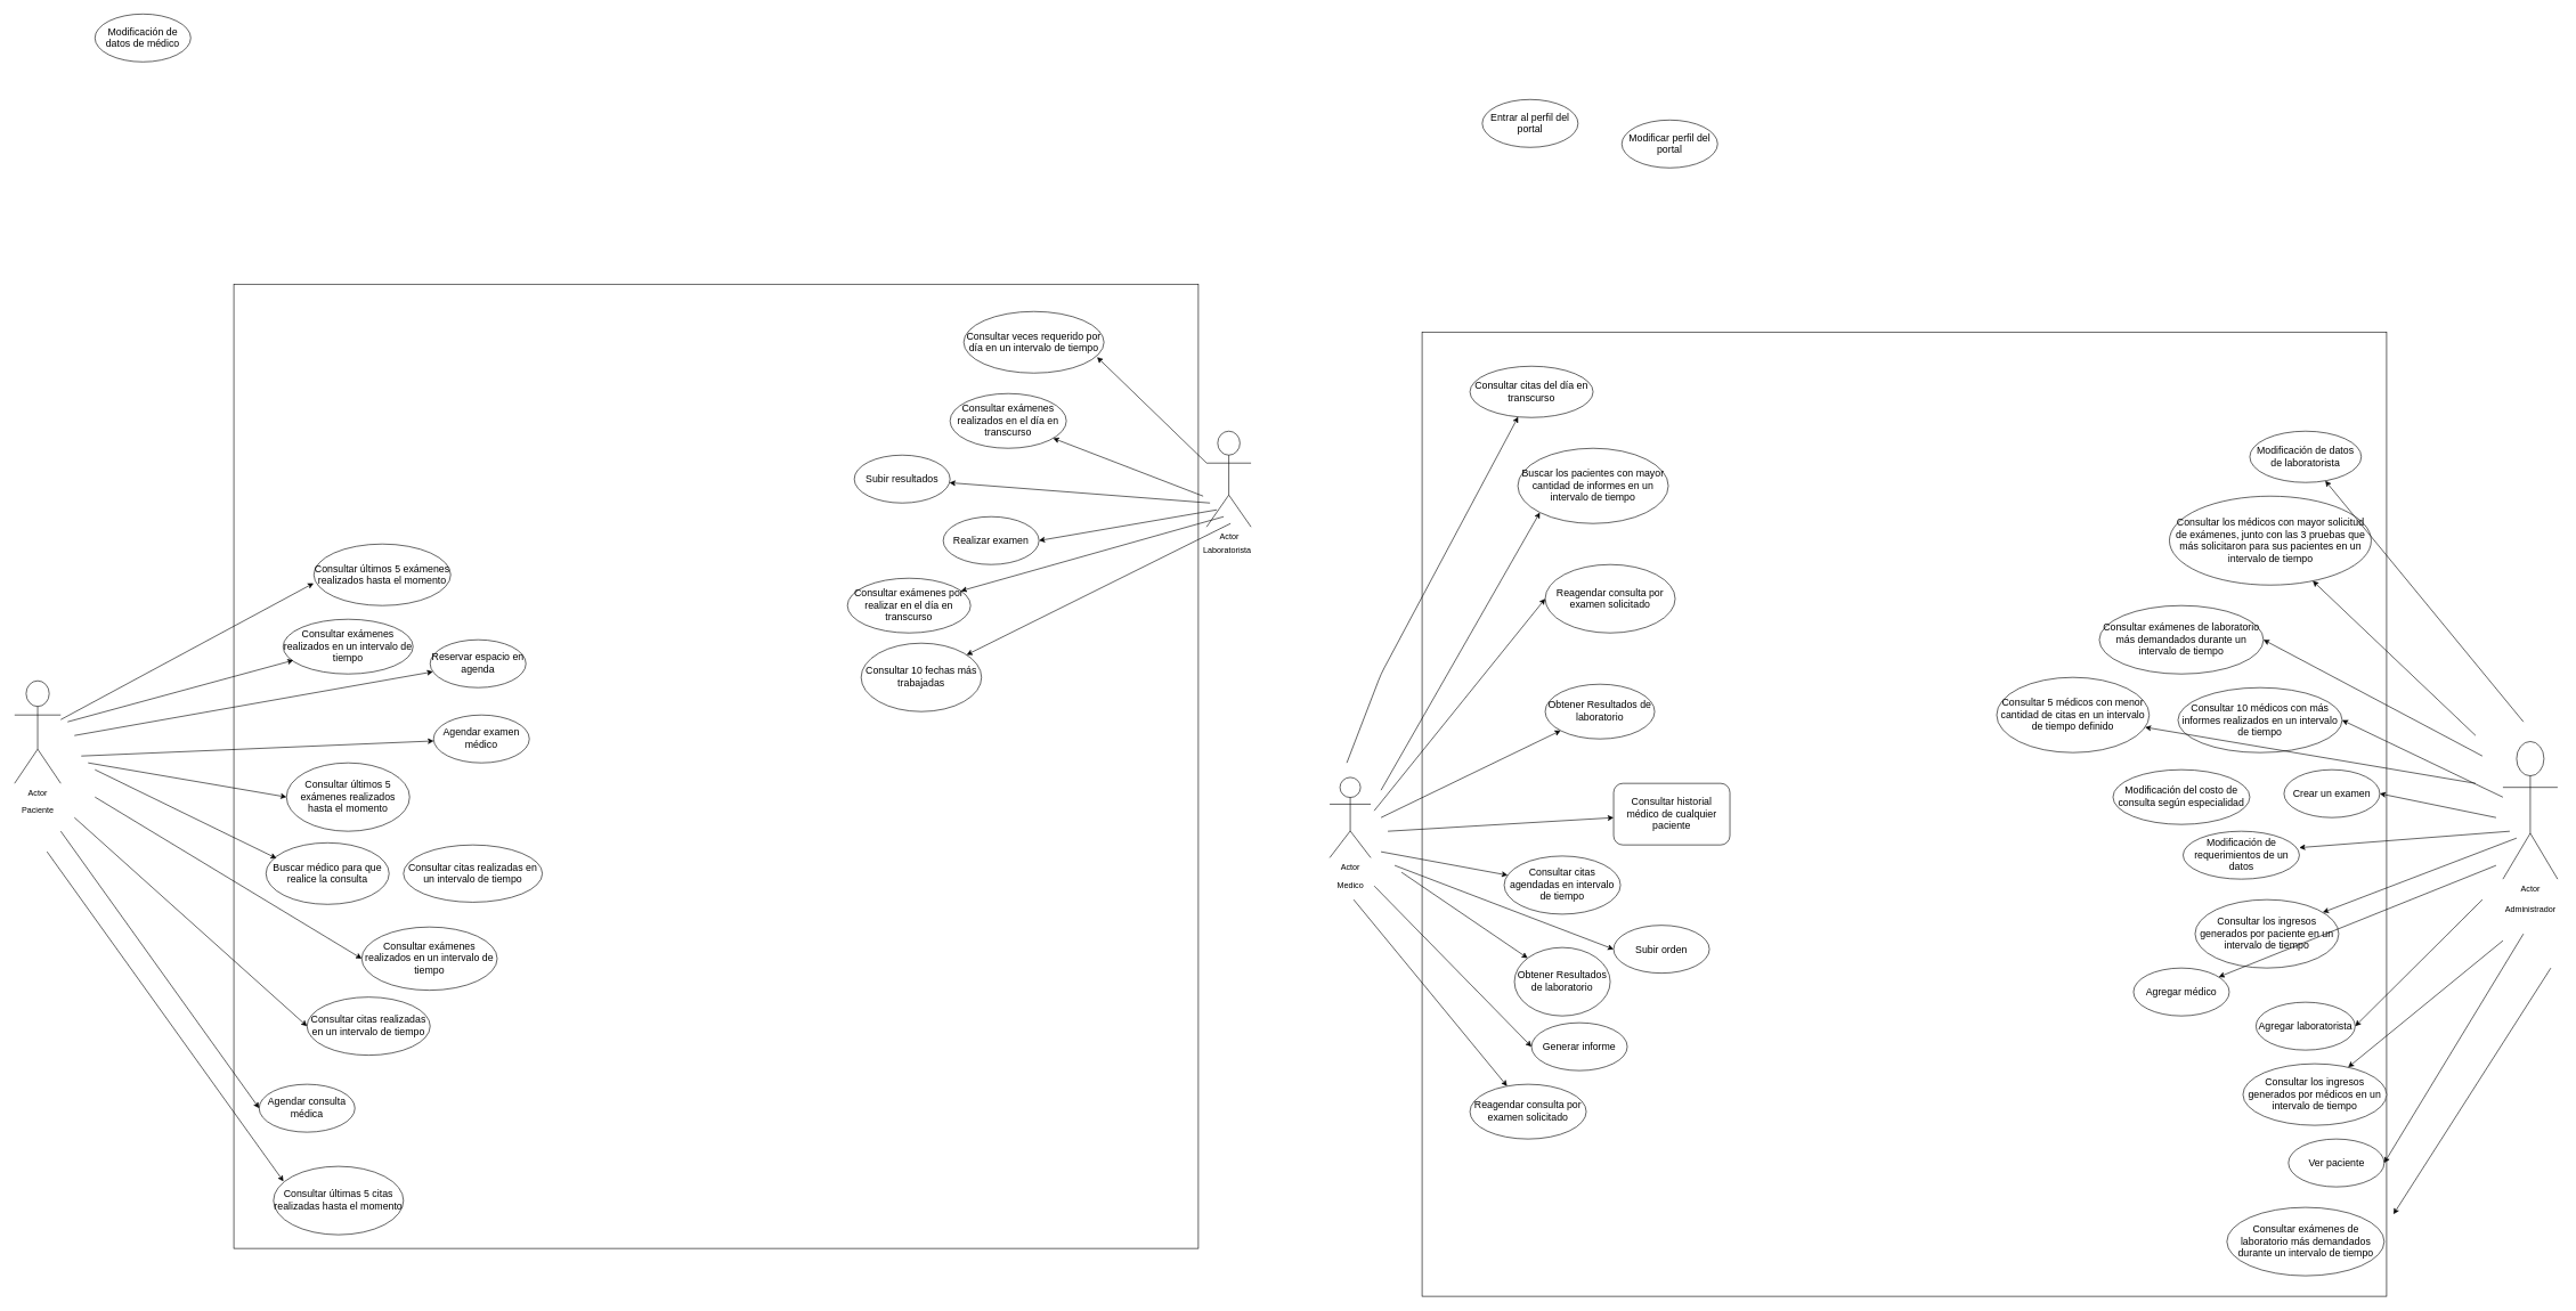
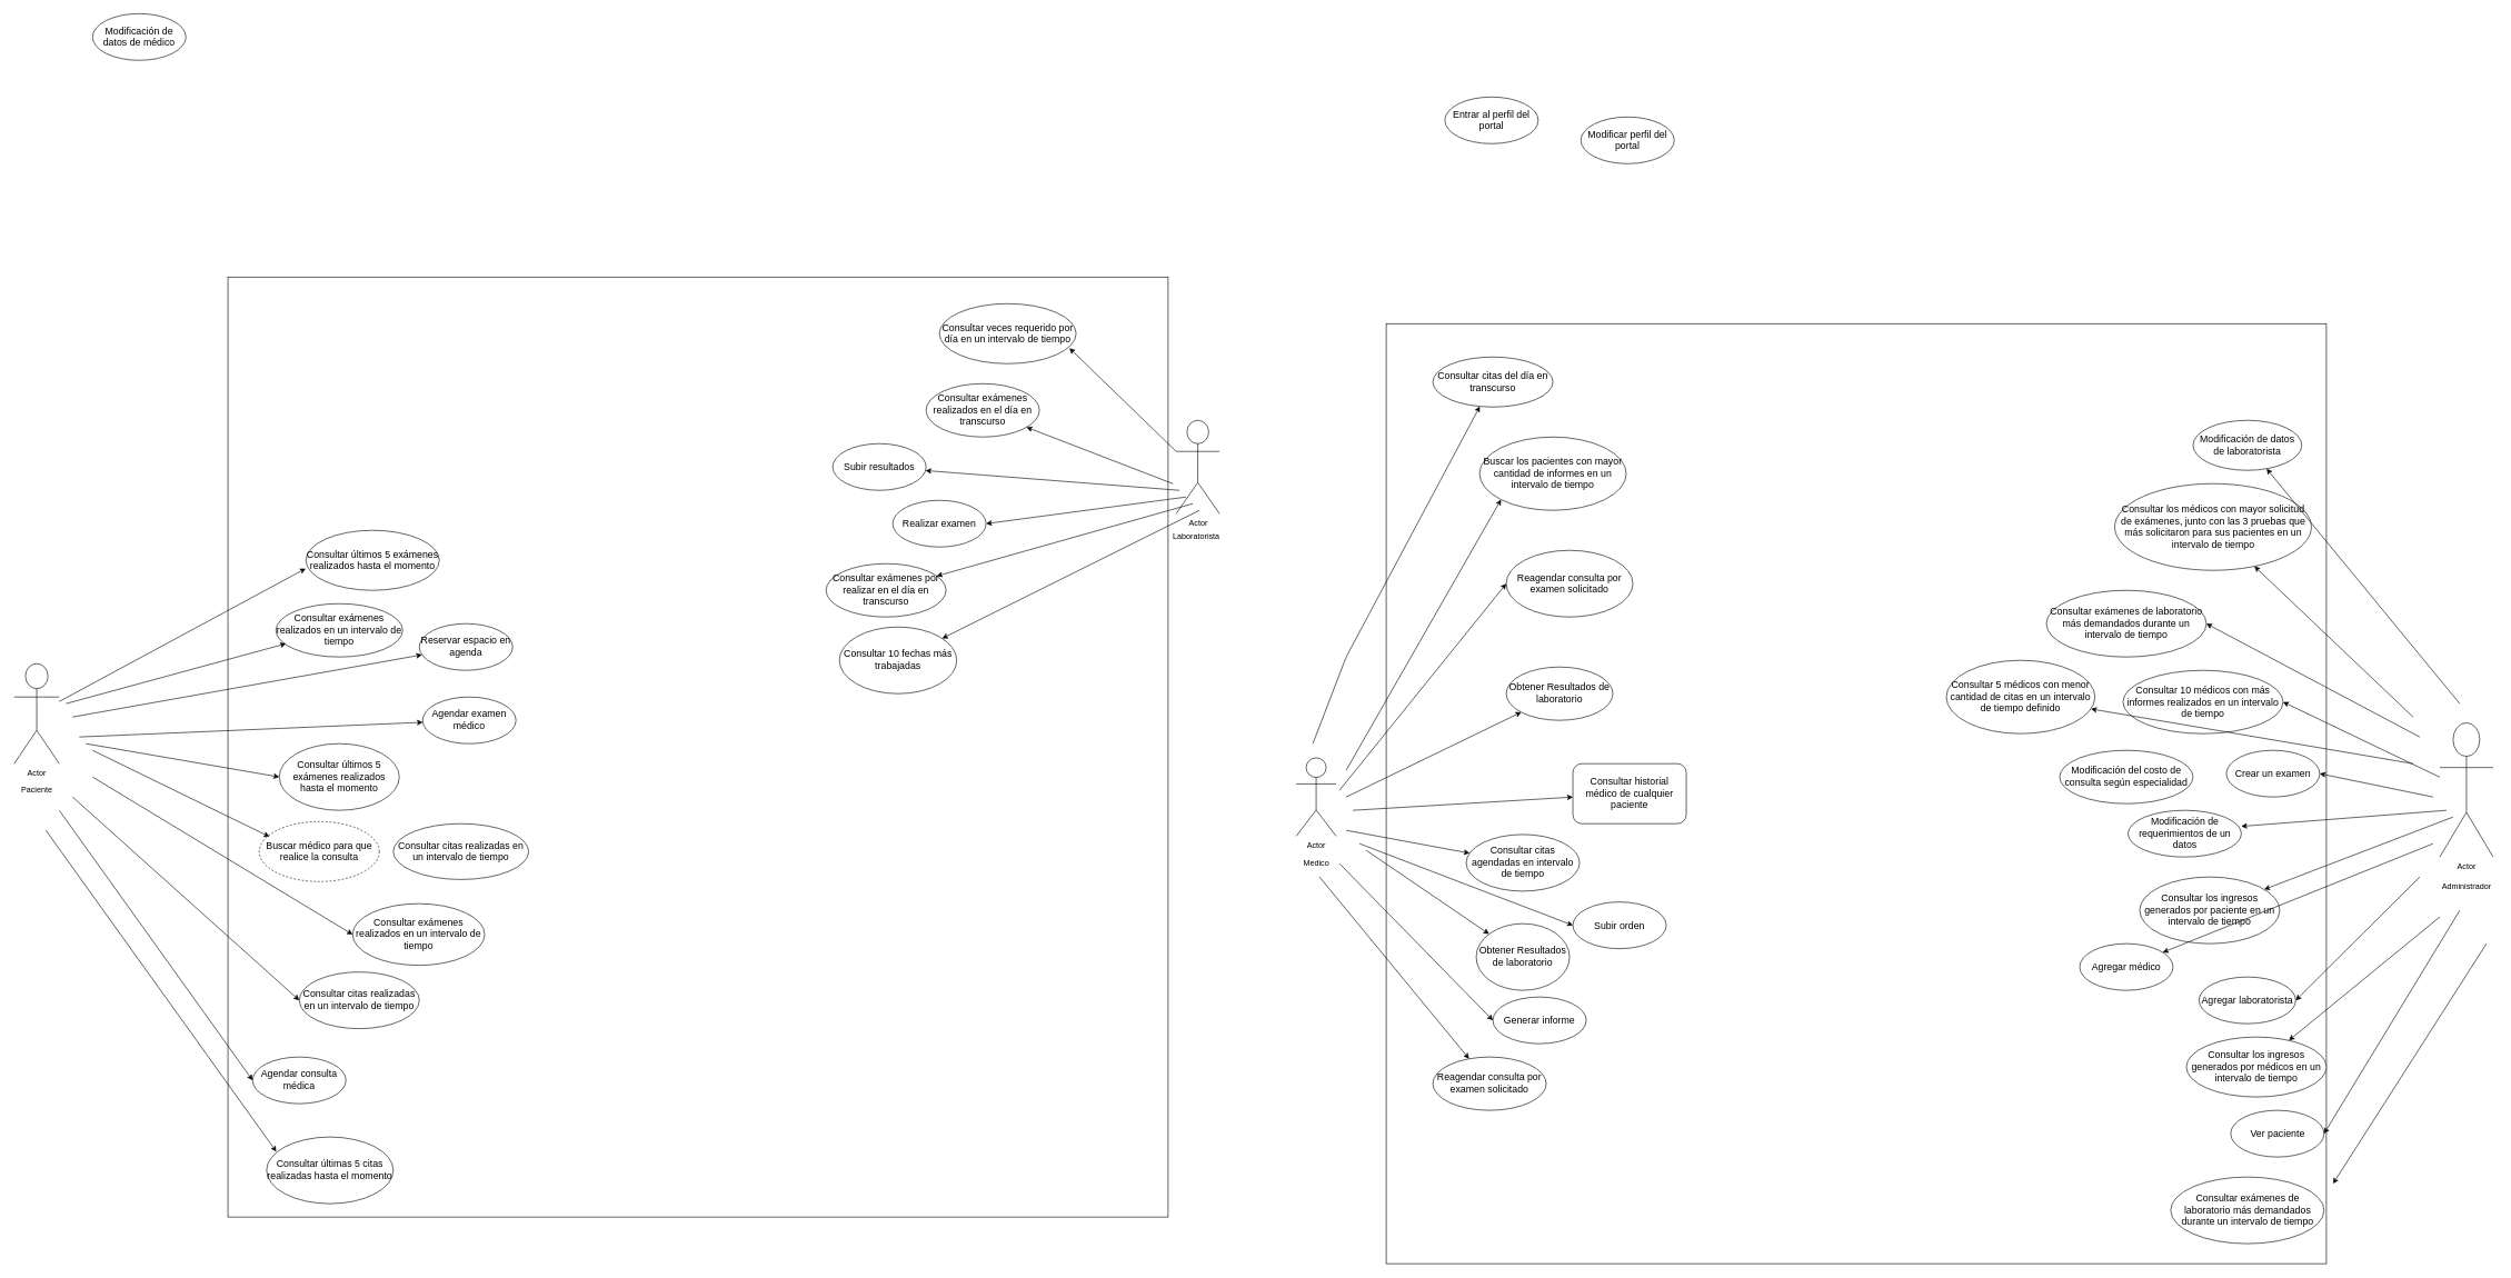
- <mxCell id="32" value="&lt;span id=&quot;docs-internal-guid-4bf9984a-7fff-1c71-5e67-b29e45ef7424&quot;&gt;&lt;span style=&quot;font-size: 11pt ; font-family: &amp;#34;quicksand&amp;#34; , sans-serif ; background-color: transparent ; vertical-align: baseline&quot;&gt;Realizar examen&lt;/span&gt;&lt;/span&gt;" style="ellipse;whiteSpace=wrap;html=1;" vertex="1" parent="1"><mxGeometry x="1378" y="755" width="140" height="70" as="geometry" /></mxCell>
+ <mxCell id="32" value="&lt;span id=&quot;docs-internal-guid-4bf9984a-7fff-1c71-5e67-b29e45ef7424&quot;&gt;&lt;span style=&quot;font-size: 11pt ; font-family: &amp;#34;quicksand&amp;#34; , sans-serif ; background-color: transparent ; vertical-align: baseline&quot;&gt;Realizar examen&lt;/span&gt;&lt;/span&gt;" style="ellipse;whiteSpace=wrap;html=1;" vertex="1" parent="1"><mxGeometry x="1338" y="750" width="140" height="70" as="geometry" /></mxCell>
- <mxCell id="21" value="&lt;span id=&quot;docs-internal-guid-9d10ec2f-7fff-e269-2594-50fad6d21baf&quot;&gt;&lt;span style=&quot;font-size: 11pt ; font-family: &amp;#34;quicksand&amp;#34; , sans-serif ; background-color: transparent ; vertical-align: baseline&quot;&gt;Buscar médico para que realice la consulta&lt;/span&gt;&lt;/span&gt;" style="ellipse;whiteSpace=wrap;html=1;" vertex="1" parent="1"><mxGeometry x="388" y="1231.88" width="180" height="90" as="geometry" /></mxCell>
+ <mxCell id="21" value="&lt;span id=&quot;docs-internal-guid-9d10ec2f-7fff-e269-2594-50fad6d21baf&quot;&gt;&lt;span style=&quot;font-size: 11pt ; font-family: &amp;#34;quicksand&amp;#34; , sans-serif ; background-color: transparent ; vertical-align: baseline&quot;&gt;Buscar médico para que realice la consulta&lt;/span&gt;&lt;/span&gt;" style="ellipse;whiteSpace=wrap;html=1;dashed=1;" vertex="1" parent="1"><mxGeometry x="388" y="1231.88" width="180" height="90" as="geometry" /></mxCell>
